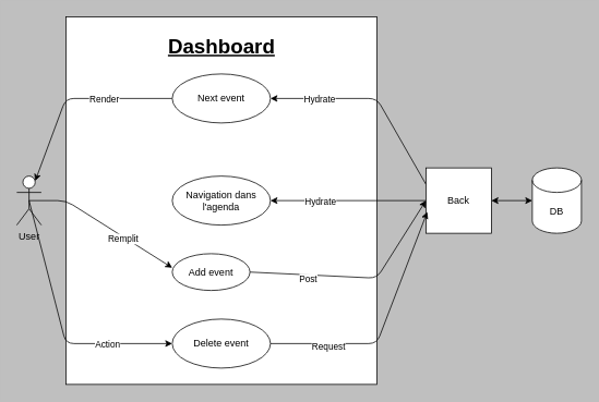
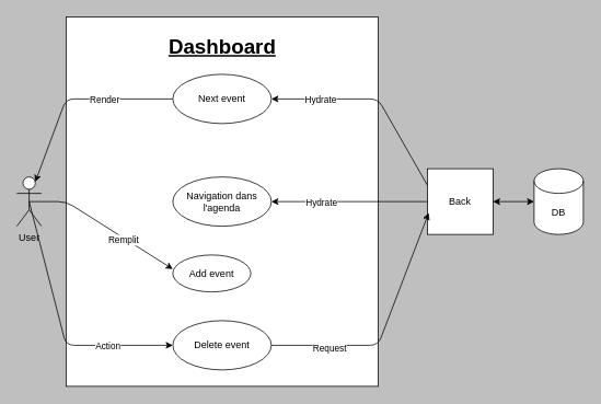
- <mxCell id="17" style="edgeStyle=none;html=1;exitX=1;exitY=0.5;exitDx=0;exitDy=0;entryX=0;entryY=0.5;entryDx=0;entryDy=0;" edge="1" parent="1" source="19" target="15"><mxGeometry relative="1" as="geometry"><mxPoint x="530" y="240" as="targetPoint" /><Array as="points"><mxPoint x="460" y="340" /></Array></mxGeometry></mxCell>
- <mxCell id="18" value="Post" style="edgeLabel;html=1;align=center;verticalAlign=middle;resizable=0;points=[];" vertex="1" connectable="0" parent="17"><mxGeometry x="-0.139" y="-2" relative="1" as="geometry"><mxPoint x="-44" as="offset" /></mxGeometry></mxCell>
